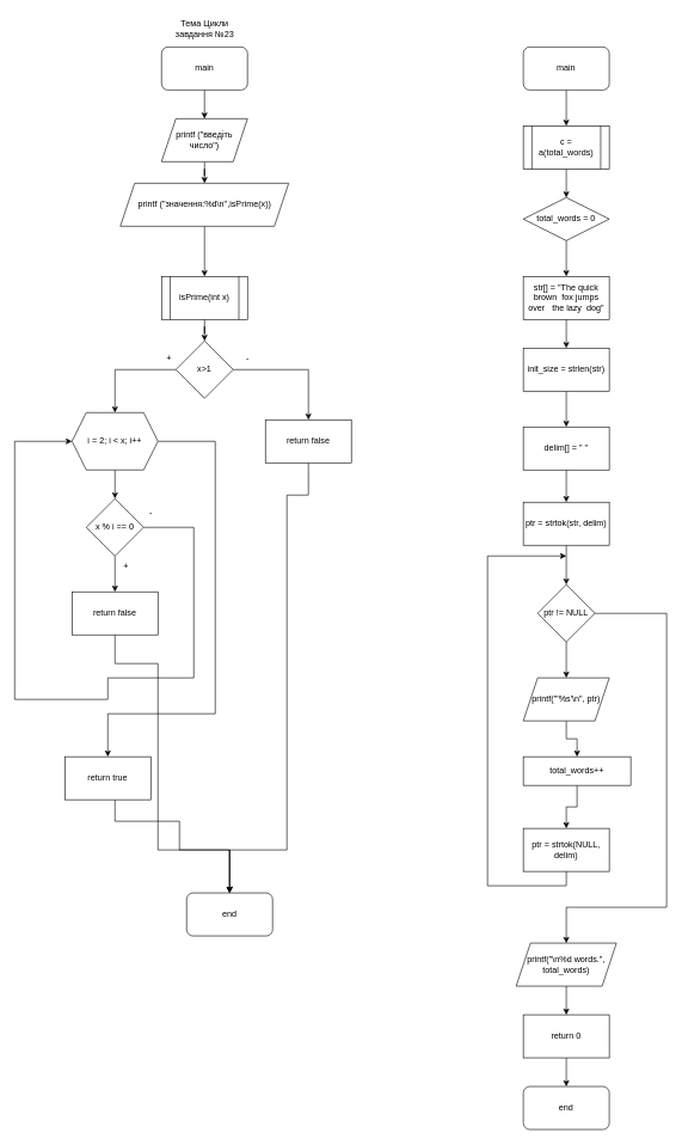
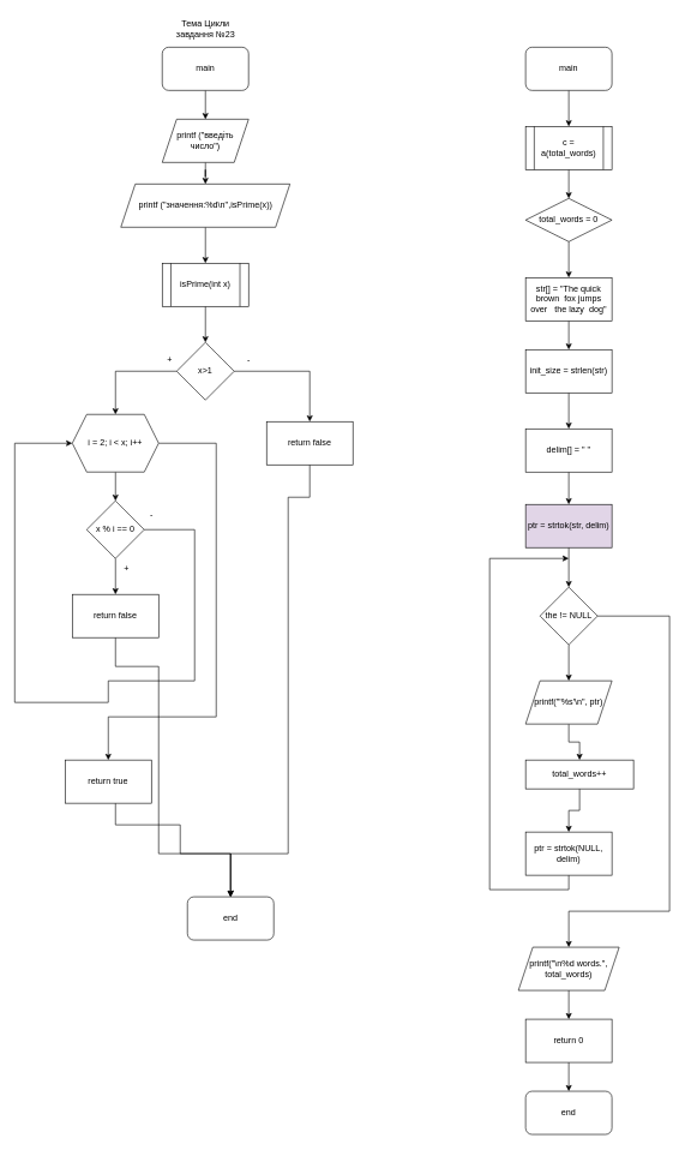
- <mxCell id="9" value="isPrime(int x)" style="shape=process;whiteSpace=wrap;html=1;backgroundOutline=1;" parent="1" vertex="1"><mxGeometry x="225" y="385" width="120" height="60" as="geometry" /></mxCell>
+ <mxCell id="9" value="isPrime(int x)" style="shape=process;whiteSpace=wrap;html=1;backgroundOutline=1;" parent="1" vertex="1"><mxGeometry x="225" y="365" width="120" height="60" as="geometry" /></mxCell>
- <mxCell id="43" value="ptr = strtok(str, delim)" style="rounded=0;whiteSpace=wrap;html=1;" parent="1" vertex="1"><mxGeometry x="730" y="700" width="120" height="60" as="geometry" /></mxCell>
+ <mxCell id="43" value="ptr = strtok(str, delim)" style="rounded=0;whiteSpace=wrap;html=1;fillColor=#e1d5e7;" parent="1" vertex="1"><mxGeometry x="730" y="700" width="120" height="60" as="geometry" /></mxCell>
- <mxCell id="46" value="ptr != NULL" style="rhombus;whiteSpace=wrap;html=1;" parent="1" vertex="1"><mxGeometry x="750" y="815" width="80" height="80" as="geometry" /></mxCell>
+ <mxCell id="46" value="the != NULL" style="rhombus;whiteSpace=wrap;html=1;" parent="1" vertex="1"><mxGeometry x="750" y="815" width="80" height="80" as="geometry" /></mxCell>
